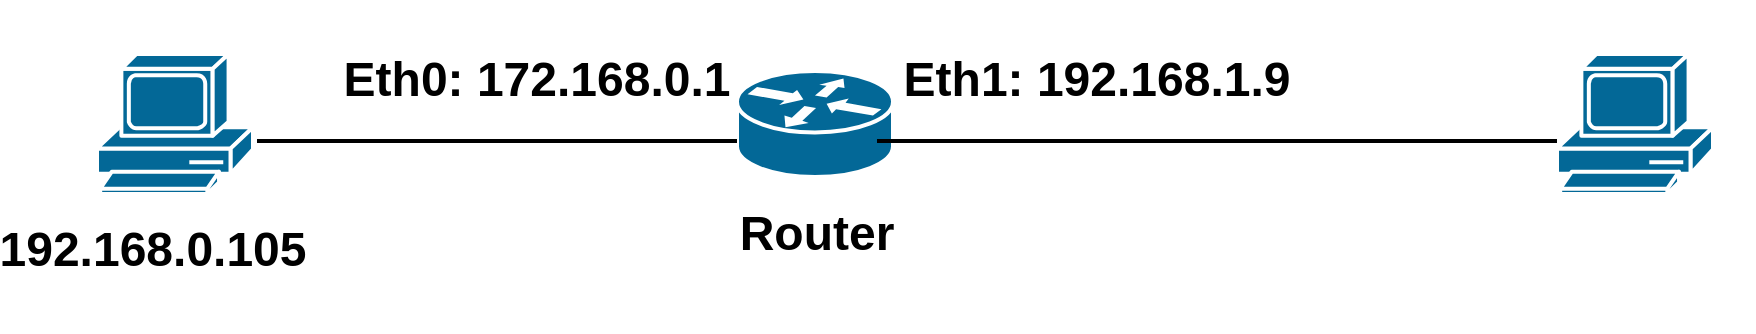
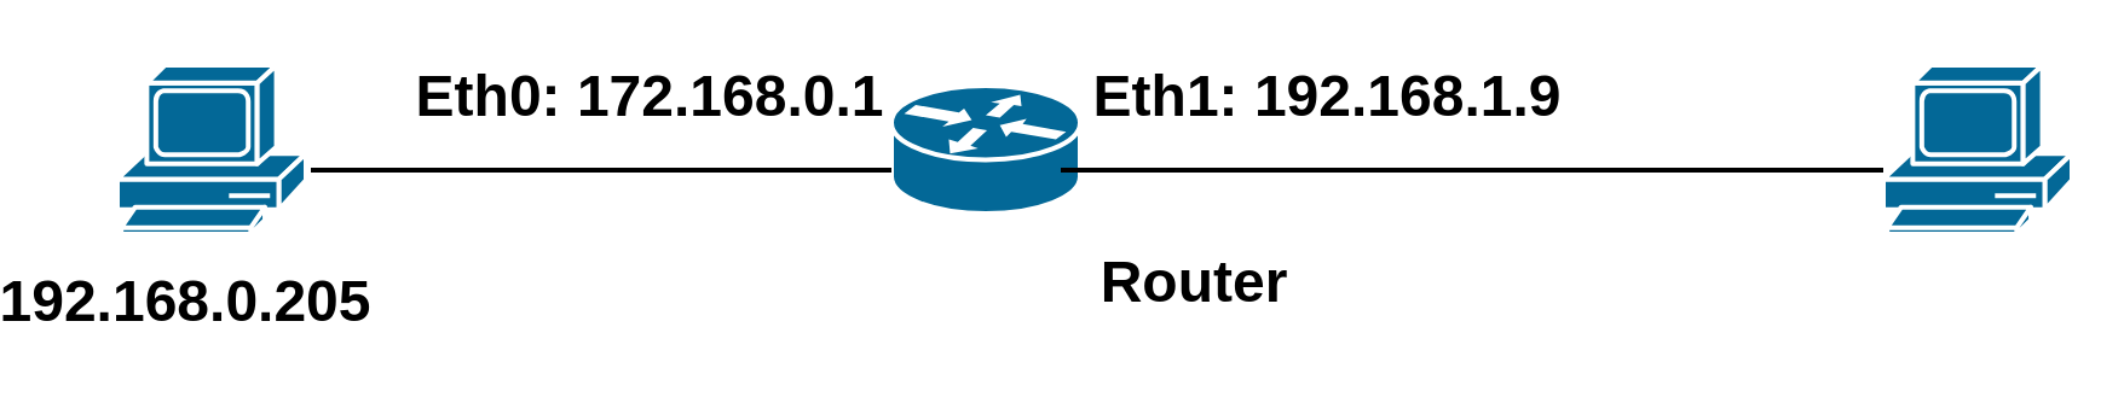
- <mxCell id="7" value="Router" style="text;strokeColor=none;fillColor=none;html=1;fontSize=24;fontStyle=1;verticalAlign=middle;align=center;" vertex="1" parent="1"><mxGeometry x="352" y="96.5" width="100" height="40" as="geometry" /></mxCell>
+ <mxCell id="7" value="Router" style="text;strokeColor=none;fillColor=none;html=1;fontSize=24;fontStyle=1;verticalAlign=middle;align=center;" vertex="1" parent="1"><mxGeometry x="437" y="96.5" width="100" height="40" as="geometry" /></mxCell>
- <mxCell id="8" value="192.168.0.105" style="text;strokeColor=none;fillColor=none;html=1;fontSize=24;fontStyle=1;verticalAlign=middle;align=center;" vertex="1" parent="1"><mxGeometry x="20" y="105" width="100" height="40" as="geometry" /></mxCell>
+ <mxCell id="8" value="192.168.0.205" style="text;strokeColor=none;fillColor=none;html=1;fontSize=24;fontStyle=1;verticalAlign=middle;align=center;" vertex="1" parent="1"><mxGeometry x="20" y="105" width="100" height="40" as="geometry" /></mxCell>
